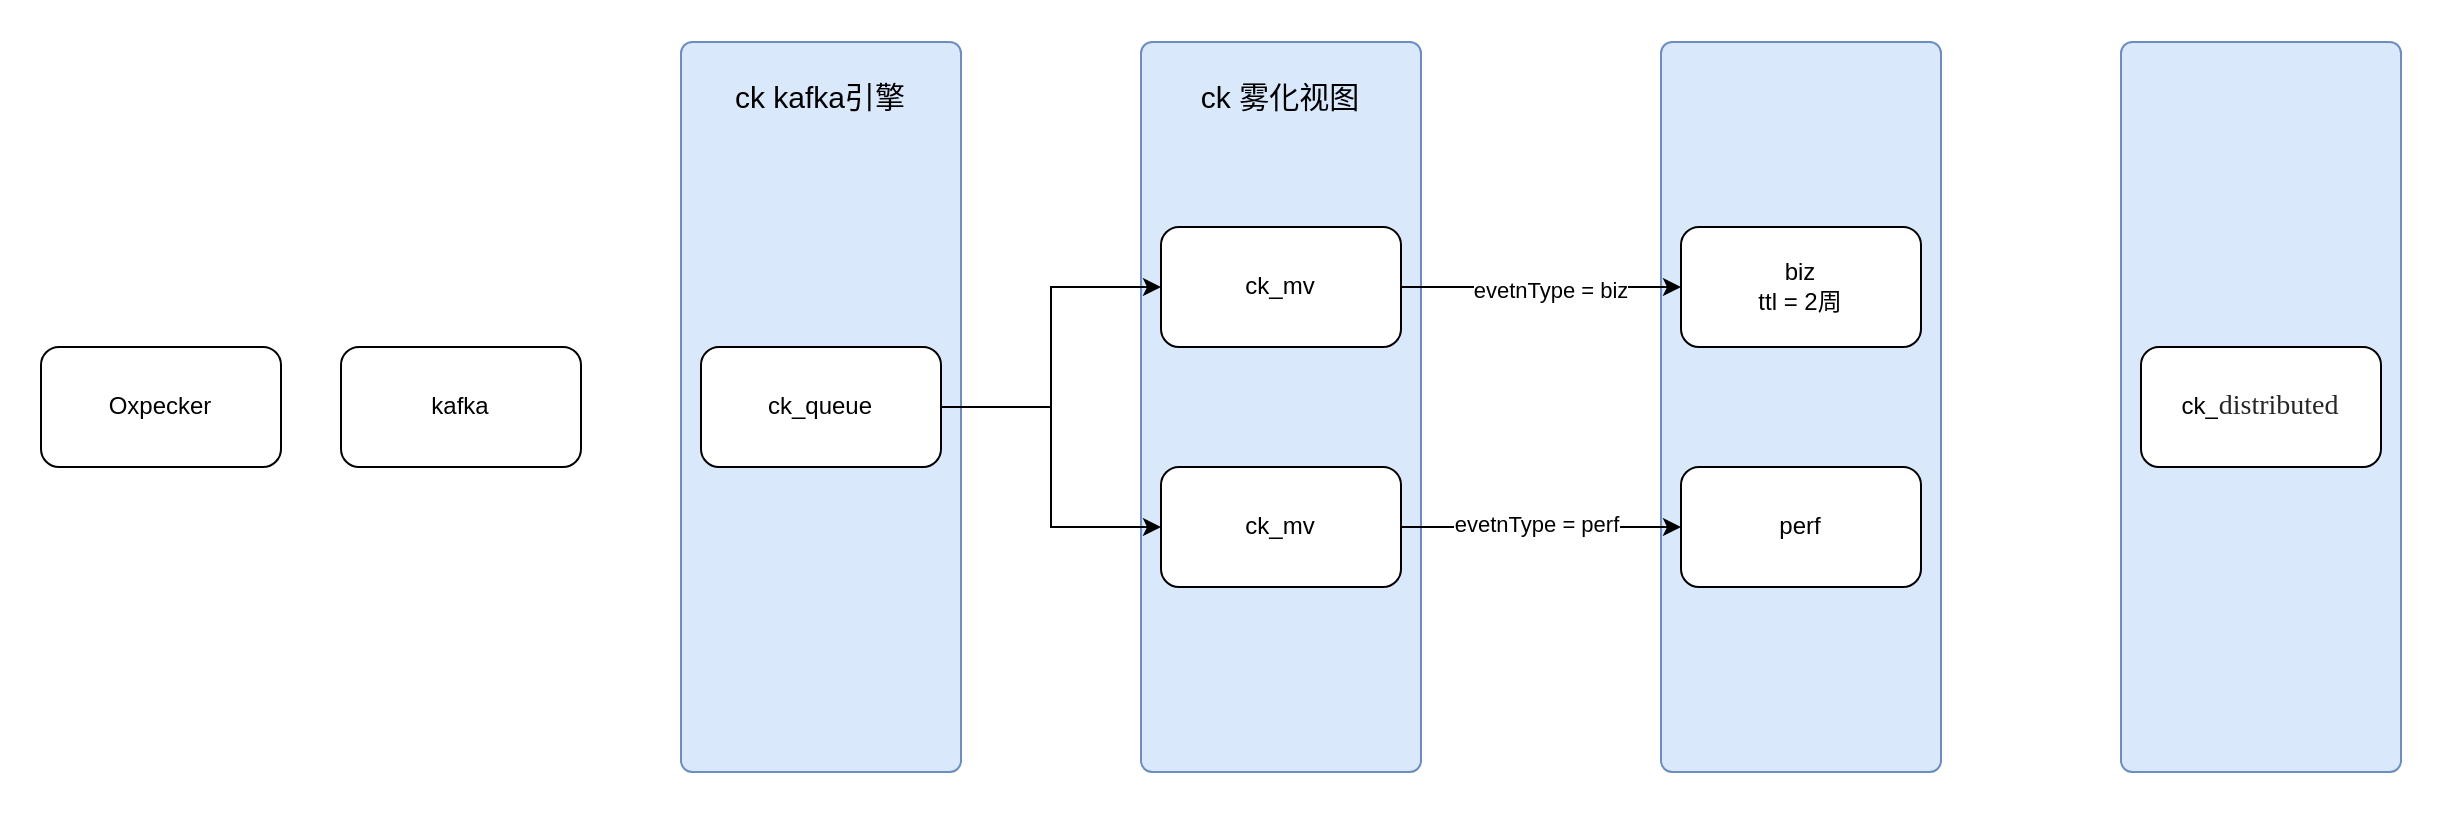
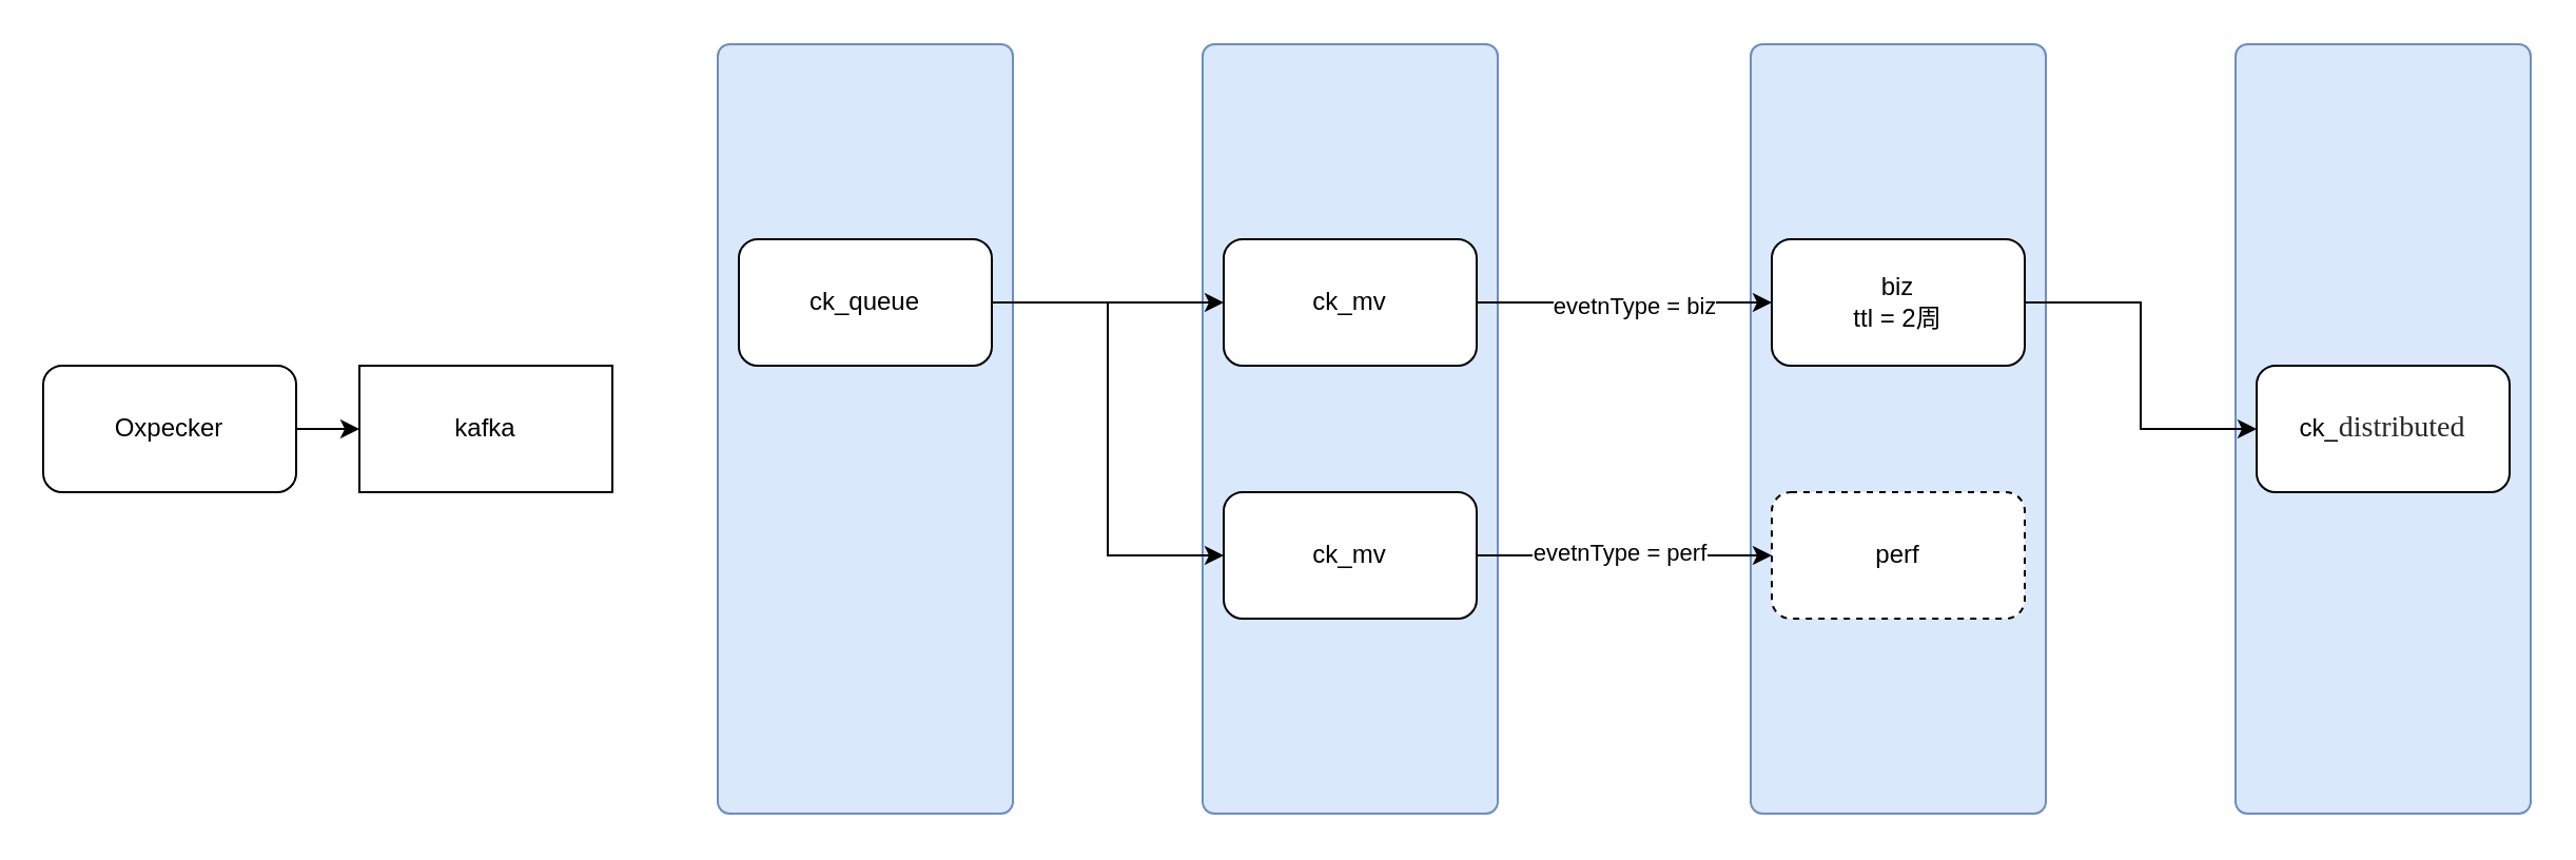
- <mxCell id="20" value="ck kafka引擎" style="text;html=1;strokeColor=none;fillColor=none;align=center;verticalAlign=middle;whiteSpace=wrap;rounded=0;fontSize=15;" vertex="1" parent="1"><mxGeometry x="350" y="33" width="120" height="30" as="geometry" /></mxCell>
- <mxCell id="21" value="ck 雾化视图" style="text;html=1;strokeColor=none;fillColor=none;align=center;verticalAlign=middle;whiteSpace=wrap;rounded=0;fontSize=15;" vertex="1" parent="1"><mxGeometry x="580" y="33" width="120" height="30" as="geometry" /></mxCell>
+ <mxCell id="17" style="edgeStyle=orthogonalEdgeStyle;rounded=0;orthogonalLoop=1;jettySize=auto;html=1;entryX=0;entryY=0.5;entryDx=0;entryDy=0;fontSize=15;" edge="1" parent="1" source="18" target="19"><mxGeometry relative="1" as="geometry" /></mxCell>
+ <mxCell id="22" value="" style="edgeStyle=orthogonalEdgeStyle;rounded=0;orthogonalLoop=1;jettySize=auto;html=1;fontSize=15;" edge="1" parent="1" source="23" target="6"><mxGeometry relative="1" as="geometry" /></mxCell>
- <mxCell id="6" value="kafka" style="rounded=1;whiteSpace=wrap;html=1;" vertex="1" parent="1"><mxGeometry x="170" y="173" width="120" height="60" as="geometry" /></mxCell>
+ <mxCell id="6" value="kafka" style="whiteSpace=wrap;html=1;rounded=0;" vertex="1" parent="1"><mxGeometry x="170" y="173" width="120" height="60" as="geometry" /></mxCell>
- <mxCell id="9" value="ck_queue" style="rounded=1;whiteSpace=wrap;html=1;" vertex="1" parent="1"><mxGeometry x="350" y="173" width="120" height="60" as="geometry" /></mxCell>
+ <mxCell id="9" value="ck_queue" style="rounded=1;whiteSpace=wrap;html=1;" vertex="1" parent="1"><mxGeometry x="350" y="113" width="120" height="60" as="geometry" /></mxCell>
- <mxCell id="16" value="perf" style="rounded=1;whiteSpace=wrap;html=1;" vertex="1" parent="1"><mxGeometry x="840" y="233" width="120" height="60" as="geometry" /></mxCell>
+ <mxCell id="16" value="perf" style="rounded=1;whiteSpace=wrap;html=1;dashed=1;" vertex="1" parent="1"><mxGeometry x="840" y="233" width="120" height="60" as="geometry" /></mxCell>
